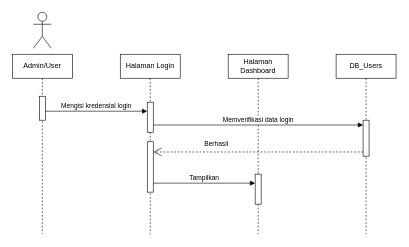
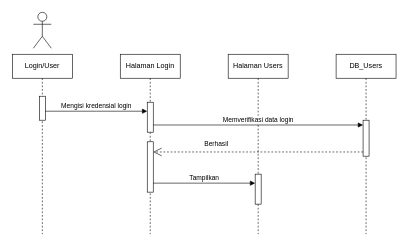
- <mxCell id="2" value="Admin/User" style="shape=umlLifeline;perimeter=lifelinePerimeter;whiteSpace=wrap;html=1;container=0;dropTarget=0;collapsible=0;recursiveResize=0;outlineConnect=0;portConstraint=eastwest;newEdgeStyle={&quot;edgeStyle&quot;:&quot;elbowEdgeStyle&quot;,&quot;elbow&quot;:&quot;vertical&quot;,&quot;curved&quot;:0,&quot;rounded&quot;:0};" parent="1" vertex="1"><mxGeometry x="20" y="90" width="100" height="300" as="geometry" /></mxCell>
+ <mxCell id="2" value="Login/User" style="shape=umlLifeline;perimeter=lifelinePerimeter;whiteSpace=wrap;html=1;container=0;dropTarget=0;collapsible=0;recursiveResize=0;outlineConnect=0;portConstraint=eastwest;newEdgeStyle={&quot;edgeStyle&quot;:&quot;elbowEdgeStyle&quot;,&quot;elbow&quot;:&quot;vertical&quot;,&quot;curved&quot;:0,&quot;rounded&quot;:0};" parent="1" vertex="1"><mxGeometry x="20" y="90" width="100" height="300" as="geometry" /></mxCell>
- <mxCell id="9" value="Halaman Dashboard" style="shape=umlLifeline;perimeter=lifelinePerimeter;whiteSpace=wrap;html=1;container=0;dropTarget=0;collapsible=0;recursiveResize=0;outlineConnect=0;portConstraint=eastwest;newEdgeStyle={&quot;edgeStyle&quot;:&quot;elbowEdgeStyle&quot;,&quot;elbow&quot;:&quot;vertical&quot;,&quot;curved&quot;:0,&quot;rounded&quot;:0};" parent="1" vertex="1"><mxGeometry x="380" y="90" width="100" height="300" as="geometry" /></mxCell>
+ <mxCell id="9" value="Halaman Users" style="shape=umlLifeline;perimeter=lifelinePerimeter;whiteSpace=wrap;html=1;container=0;dropTarget=0;collapsible=0;recursiveResize=0;outlineConnect=0;portConstraint=eastwest;newEdgeStyle={&quot;edgeStyle&quot;:&quot;elbowEdgeStyle&quot;,&quot;elbow&quot;:&quot;vertical&quot;,&quot;curved&quot;:0,&quot;rounded&quot;:0};" parent="1" vertex="1"><mxGeometry x="380" y="90" width="100" height="300" as="geometry" /></mxCell>
